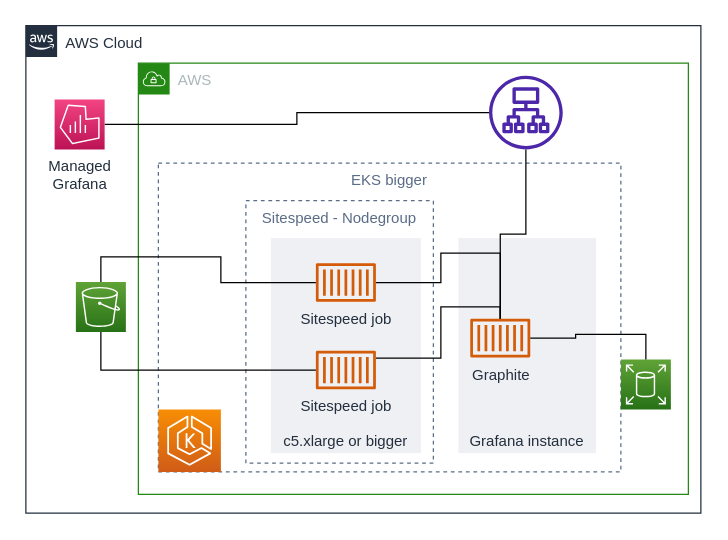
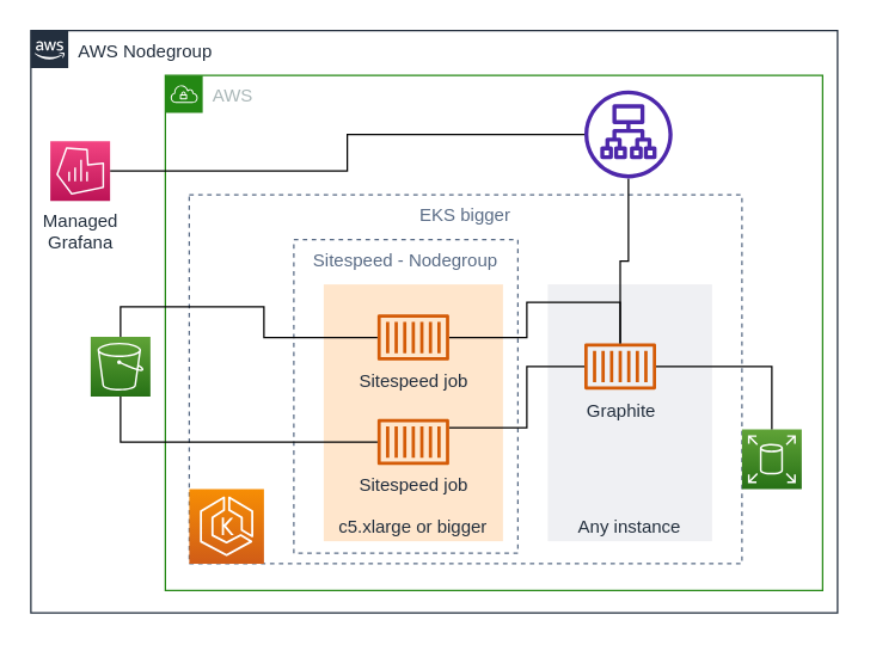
- <mxCell id="2" value="AWS Cloud" style="points=[[0,0],[0.25,0],[0.5,0],[0.75,0],[1,0],[1,0.25],[1,0.5],[1,0.75],[1,1],[0.75,1],[0.5,1],[0.25,1],[0,1],[0,0.75],[0,0.5],[0,0.25]];outlineConnect=0;gradientColor=none;html=1;whiteSpace=wrap;fontSize=12;fontStyle=0;shape=mxgraph.aws4.group;grIcon=mxgraph.aws4.group_aws_cloud_alt;strokeColor=#232F3E;fillColor=none;verticalAlign=top;align=left;spacingLeft=30;fontColor=#232F3E;dashed=0;labelBackgroundColor=#ffffff;container=1;pointerEvents=0;collapsible=0;recursiveResize=0;" parent="1" vertex="1"><mxGeometry x="20" y="20" width="540" height="390" as="geometry" /></mxCell>
+ <mxCell id="2" value="AWS Nodegroup" style="points=[[0,0],[0.25,0],[0.5,0],[0.75,0],[1,0],[1,0.25],[1,0.5],[1,0.75],[1,1],[0.75,1],[0.5,1],[0.25,1],[0,1],[0,0.75],[0,0.5],[0,0.25]];outlineConnect=0;gradientColor=none;html=1;whiteSpace=wrap;fontSize=12;fontStyle=0;shape=mxgraph.aws4.group;grIcon=mxgraph.aws4.group_aws_cloud_alt;strokeColor=#232F3E;fillColor=none;verticalAlign=top;align=left;spacingLeft=30;fontColor=#232F3E;dashed=0;labelBackgroundColor=#ffffff;container=1;pointerEvents=0;collapsible=0;recursiveResize=0;" parent="1" vertex="1"><mxGeometry x="20" y="20" width="540" height="390" as="geometry" /></mxCell>
- <mxCell id="22" value="Managed &lt;br&gt;Grafana" style="sketch=0;points=[[0,0,0],[0.25,0,0],[0.5,0,0],[0.75,0,0],[1,0,0],[0,1,0],[0.25,1,0],[0.5,1,0],[0.75,1,0],[1,1,0],[0,0.25,0],[0,0.5,0],[0,0.75,0],[1,0.25,0],[1,0.5,0],[1,0.75,0]];points=[[0,0,0],[0.25,0,0],[0.5,0,0],[0.75,0,0],[1,0,0],[0,1,0],[0.25,1,0],[0.5,1,0],[0.75,1,0],[1,1,0],[0,0.25,0],[0,0.5,0],[0,0.75,0],[1,0.25,0],[1,0.5,0],[1,0.75,0]];outlineConnect=0;fontColor=#232F3E;gradientColor=#F34482;gradientDirection=north;fillColor=#BC1356;strokeColor=#ffffff;dashed=0;verticalLabelPosition=bottom;verticalAlign=top;align=center;html=1;fontSize=12;fontStyle=0;aspect=fixed;shape=mxgraph.aws4.resourceIcon;resIcon=mxgraph.aws4.managed_service_for_grafana;" parent="2" vertex="1"><mxGeometry x="23" y="59" width="40" height="40" as="geometry" /></mxCell>
+ <mxCell id="22" value="Managed &lt;br&gt;Grafana" style="sketch=0;points=[[0,0,0],[0.25,0,0],[0.5,0,0],[0.75,0,0],[1,0,0],[0,1,0],[0.25,1,0],[0.5,1,0],[0.75,1,0],[1,1,0],[0,0.25,0],[0,0.5,0],[0,0.75,0],[1,0.25,0],[1,0.5,0],[1,0.75,0]];points=[[0,0,0],[0.25,0,0],[0.5,0,0],[0.75,0,0],[1,0,0],[0,1,0],[0.25,1,0],[0.5,1,0],[0.75,1,0],[1,1,0],[0,0.25,0],[0,0.5,0],[0,0.75,0],[1,0.25,0],[1,0.5,0],[1,0.75,0]];outlineConnect=0;fontColor=#232F3E;gradientColor=#F34482;gradientDirection=north;fillColor=#BC1356;strokeColor=#ffffff;dashed=0;verticalLabelPosition=bottom;verticalAlign=top;align=center;html=1;fontSize=12;fontStyle=0;aspect=fixed;shape=mxgraph.aws4.resourceIcon;resIcon=mxgraph.aws4.managed_service_for_grafana;" parent="2" vertex="1"><mxGeometry x="13" y="74" width="40" height="40" as="geometry" /></mxCell>
- <mxCell id="9" value="Graphite" style="sketch=0;outlineConnect=0;fontColor=#232F3E;gradientColor=none;fillColor=#D45B07;strokeColor=none;dashed=0;verticalLabelPosition=bottom;verticalAlign=top;align=center;html=1;fontSize=12;fontStyle=0;aspect=fixed;pointerEvents=1;shape=mxgraph.aws4.container_1;" parent="3" vertex="1"><mxGeometry x="265.5" y="204.5" width="48" height="31" as="geometry" /></mxCell>
+ <mxCell id="9" value="Graphite" style="sketch=0;outlineConnect=0;fontColor=#232F3E;gradientColor=none;fillColor=#D45B07;strokeColor=none;dashed=0;verticalLabelPosition=bottom;verticalAlign=top;align=center;html=1;fontSize=12;fontStyle=0;aspect=fixed;pointerEvents=1;shape=mxgraph.aws4.container_1;" parent="3" vertex="1"><mxGeometry x="280.5" y="179.5" width="48" height="31" as="geometry" /></mxCell>
- <mxCell id="7" value="c5.xlarge or bigger" style="fillColor=#EFF0F3;strokeColor=none;dashed=0;verticalAlign=bottom;fontStyle=0;fontColor=#232F3D;" parent="3" vertex="1"><mxGeometry x="106" y="140" width="120" height="172" as="geometry" /></mxCell>
+ <mxCell id="7" value="c5.xlarge or bigger" style="fillColor=#ffe6cc;strokeColor=none;dashed=0;verticalAlign=bottom;fontStyle=0;fontColor=#232F3D;" parent="3" vertex="1"><mxGeometry x="106" y="140" width="120" height="172" as="geometry" /></mxCell>
- <mxCell id="8" value="Grafana instance" style="fillColor=#EFF0F3;strokeColor=none;dashed=0;verticalAlign=bottom;fontStyle=0;fontColor=#232F3D;" parent="3" vertex="1"><mxGeometry x="256" y="140" width="110" height="172" as="geometry" /></mxCell>
+ <mxCell id="8" value="Any instance" style="fillColor=#EFF0F3;strokeColor=none;dashed=0;verticalAlign=bottom;fontStyle=0;fontColor=#232F3D;" parent="3" vertex="1"><mxGeometry x="256" y="140" width="110" height="172" as="geometry" /></mxCell>
